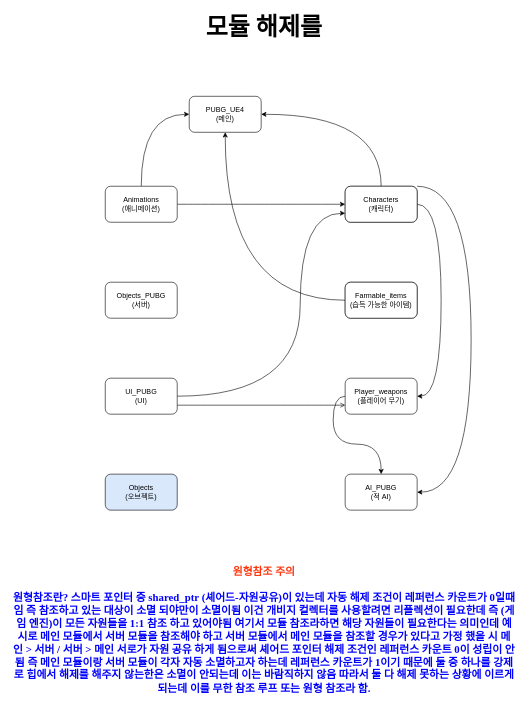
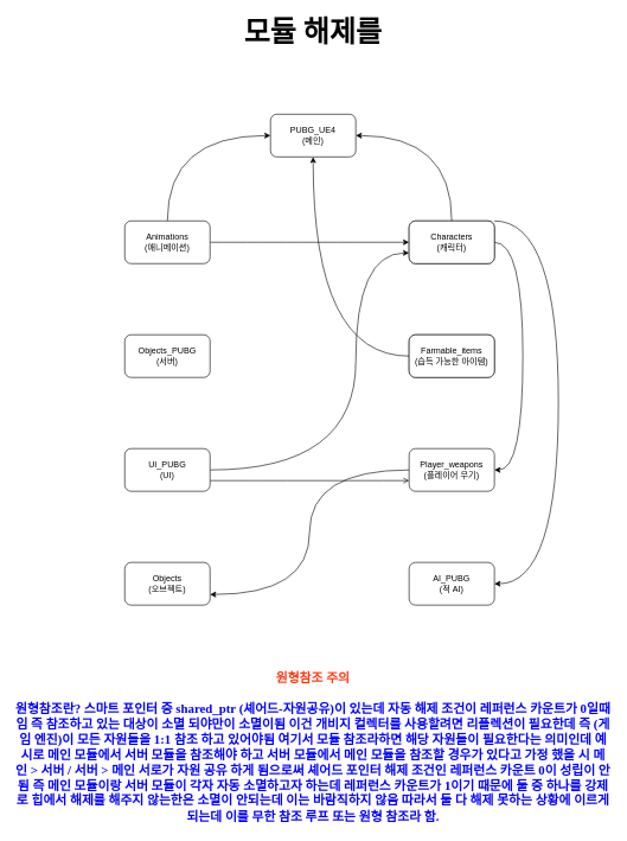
- <mxCell id="2" value="PUBG_UE4&lt;br&gt;(메인)" style="rounded=1;whiteSpace=wrap;html=1;" parent="1" vertex="1"><mxGeometry x="315" y="160" width="120" height="60" as="geometry" /></mxCell>
+ <mxCell id="2" value="PUBG_UE4&lt;br&gt;(메인)" style="rounded=1;whiteSpace=wrap;html=1;" parent="1" vertex="1"><mxGeometry x="380" y="160" width="120" height="60" as="geometry" /></mxCell>
- <mxCell id="12" style="edgeStyle=orthogonalEdgeStyle;curved=1;rounded=0;orthogonalLoop=1;jettySize=auto;html=1;exitX=0;exitY=0.5;exitDx=0;exitDy=0;" parent="1" source="13" target="8" edge="1"><mxGeometry relative="1" as="geometry" /></mxCell>
+ <mxCell id="12" style="edgeStyle=orthogonalEdgeStyle;curved=1;rounded=0;orthogonalLoop=1;jettySize=auto;html=1;exitX=0;exitY=0.5;exitDx=0;exitDy=0;entryX=1;entryY=0.75;entryDx=0;entryDy=0;" parent="1" source="13" target="23" edge="1"><mxGeometry relative="1" as="geometry" /></mxCell>
- <mxCell id="23" value="Objects&lt;br&gt;(오브젝트)" style="rounded=1;whiteSpace=wrap;html=1;fillColor=#dae8fc;" parent="1" vertex="1"><mxGeometry x="175" y="790" width="120" height="60" as="geometry" /></mxCell>
+ <mxCell id="23" value="Objects&lt;br&gt;(오브젝트)" style="rounded=1;whiteSpace=wrap;html=1;" parent="1" vertex="1"><mxGeometry x="175" y="790" width="120" height="60" as="geometry" /></mxCell>
